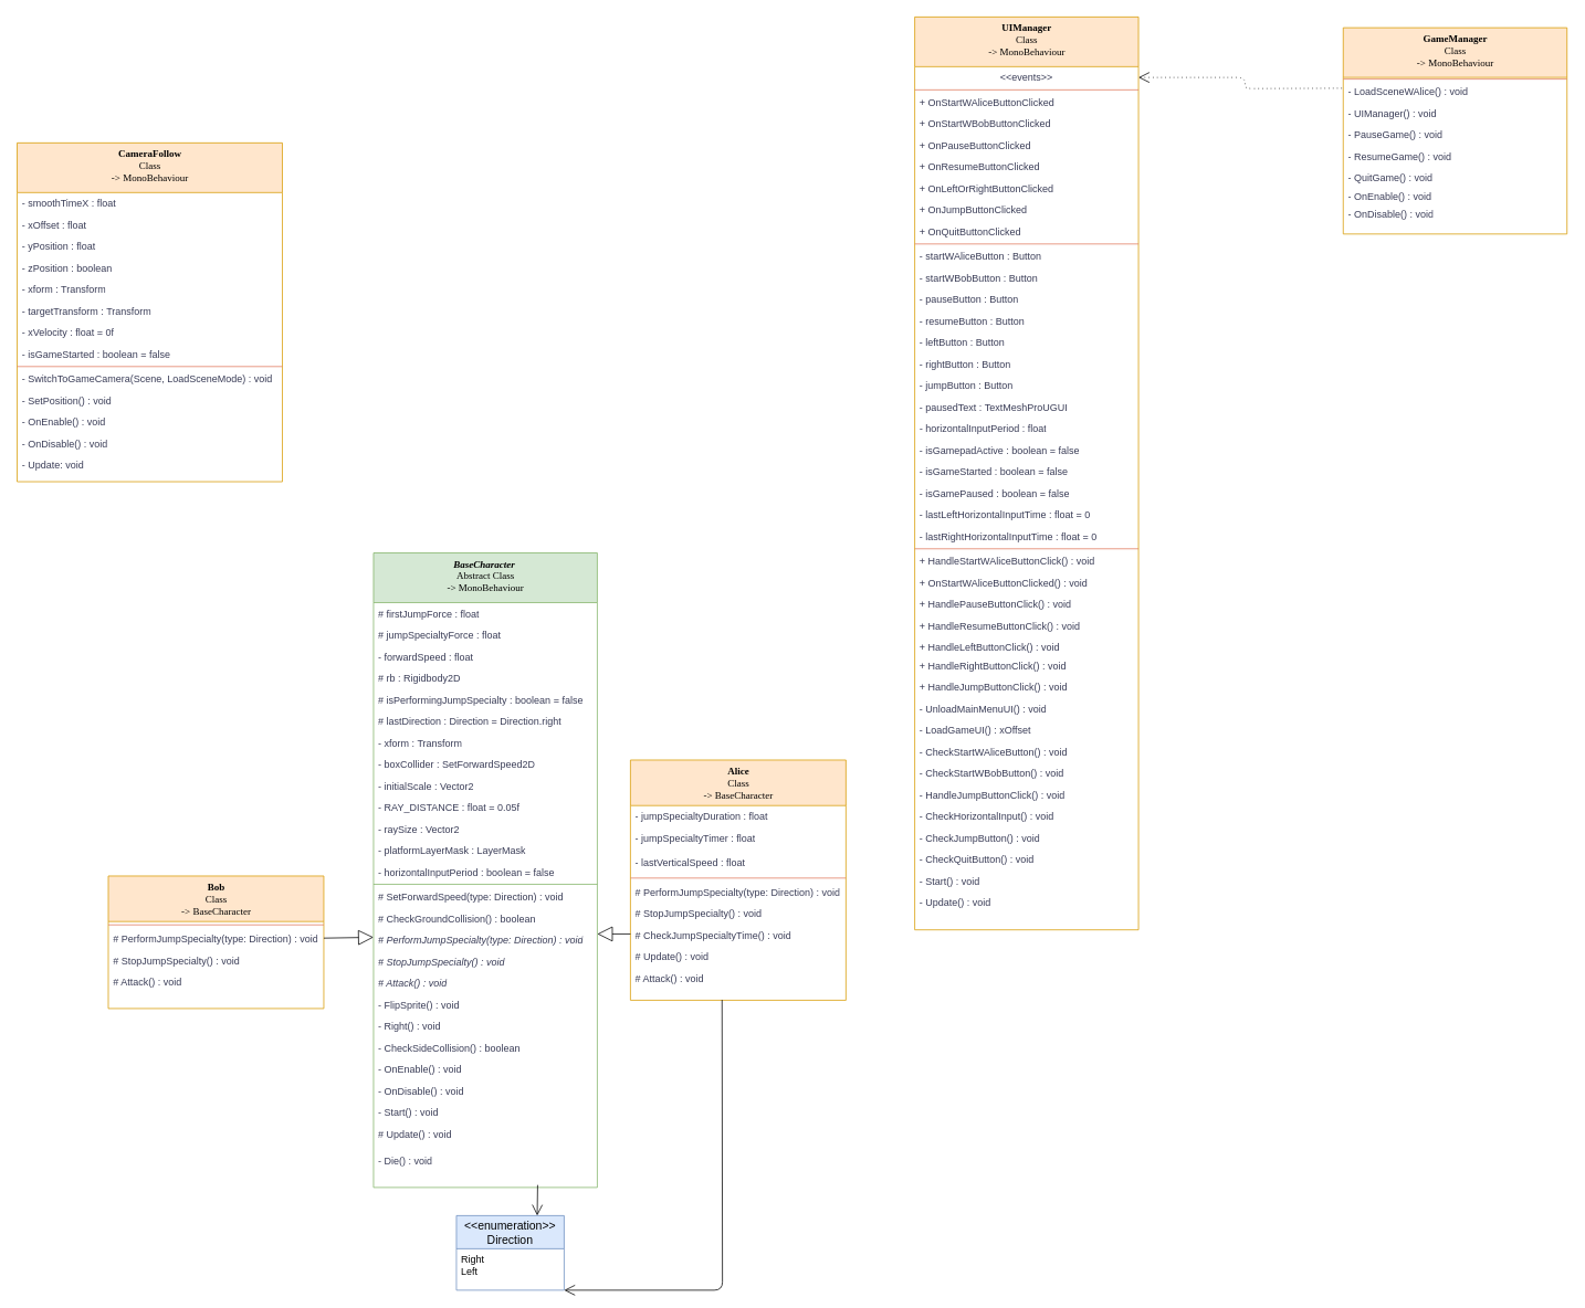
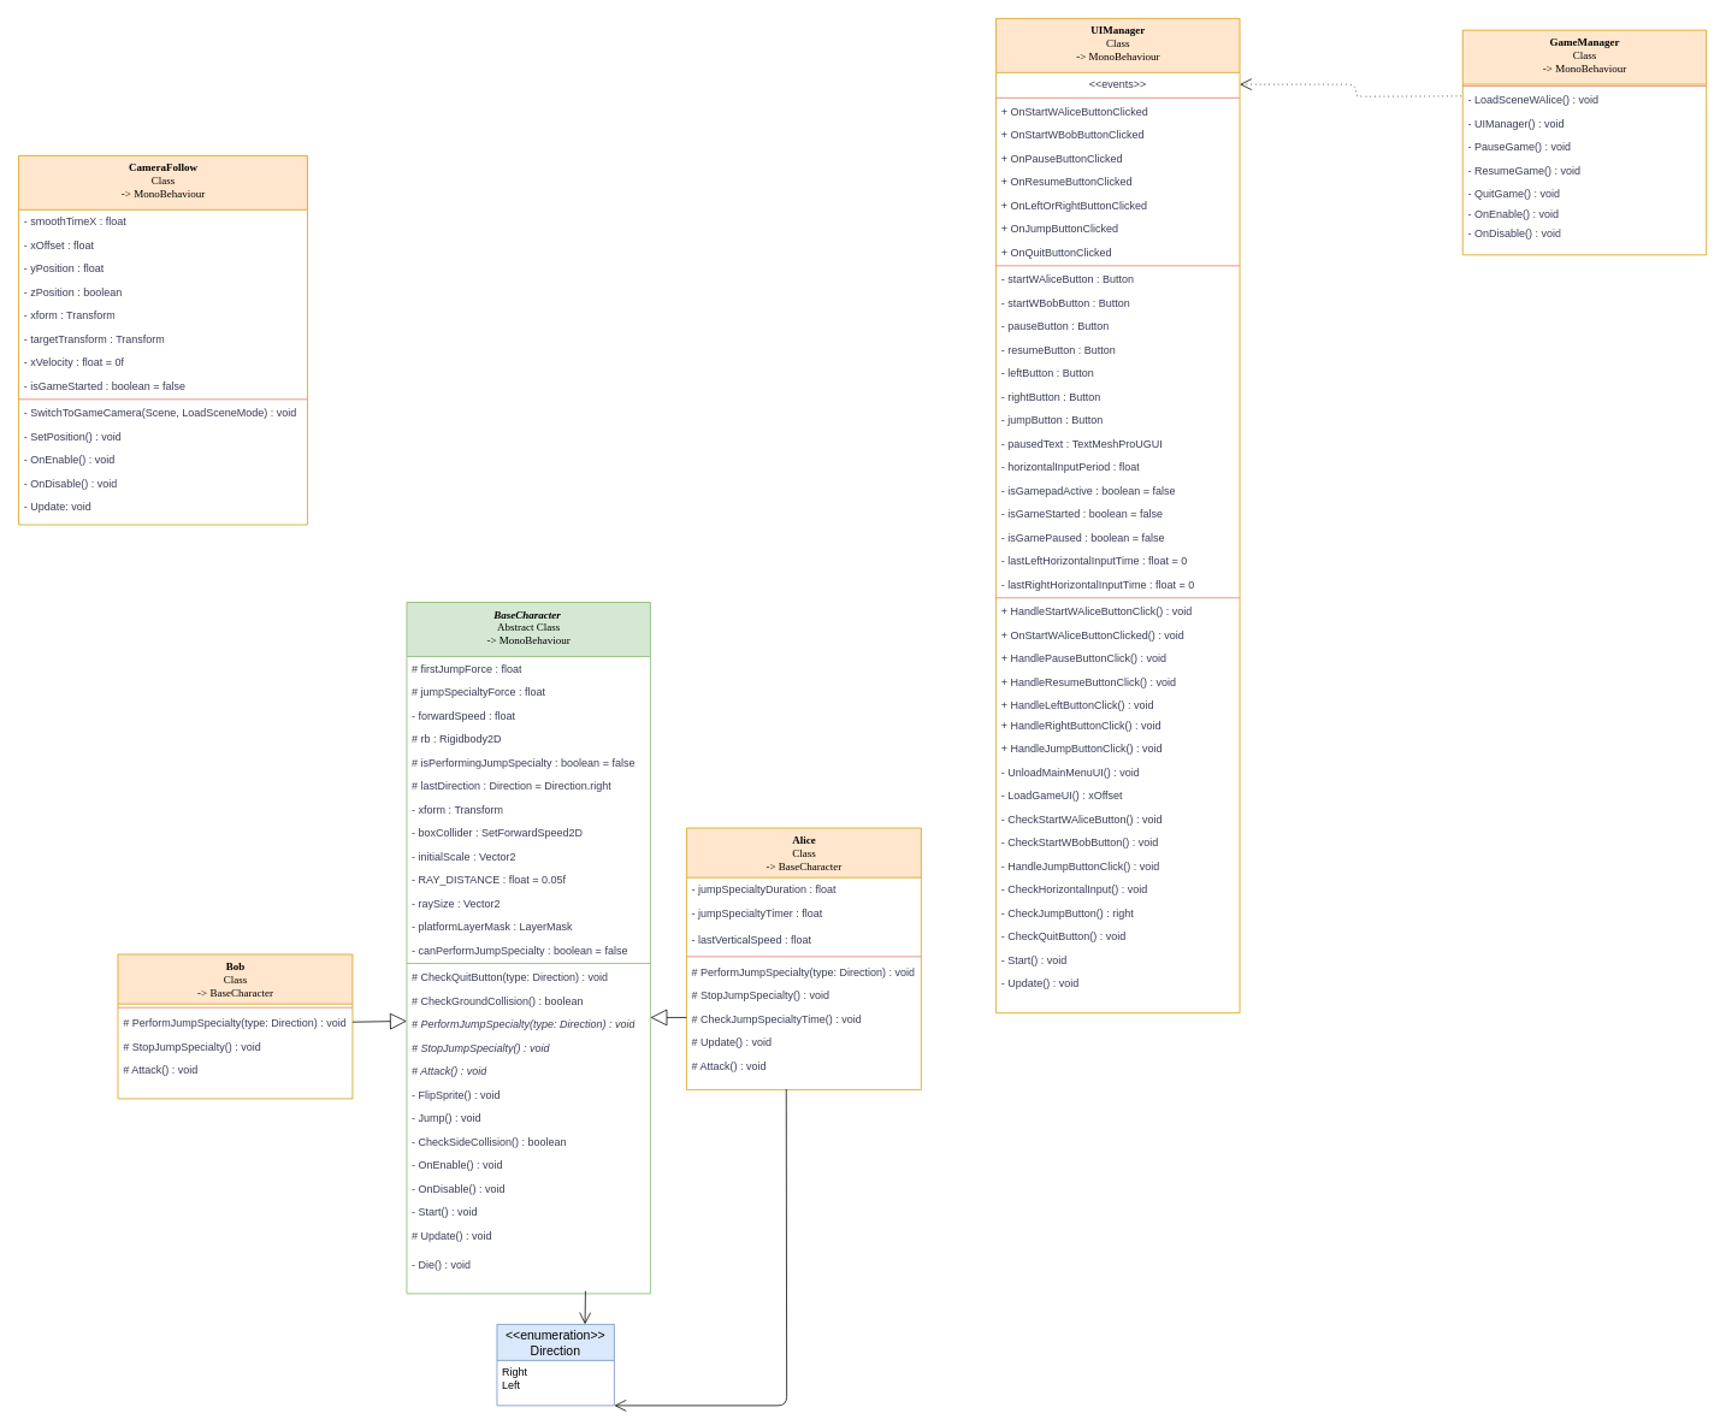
- <mxCell id="91" value="-&amp;nbsp;CheckJumpButton() : void" style="text;html=1;strokeColor=none;fillColor=none;align=left;verticalAlign=top;spacingLeft=4;spacingRight=4;whiteSpace=wrap;overflow=hidden;rotatable=0;points=[[0,0.5],[1,0.5]];portConstraint=eastwest;fontColor=#393C56;" parent="52" vertex="1"><mxGeometry y="978" width="270" height="26" as="geometry" /></mxCell>
+ <mxCell id="91" value="-&amp;nbsp;CheckJumpButton() : right" style="text;html=1;strokeColor=none;fillColor=none;align=left;verticalAlign=top;spacingLeft=4;spacingRight=4;whiteSpace=wrap;overflow=hidden;rotatable=0;points=[[0,0.5],[1,0.5]];portConstraint=eastwest;fontColor=#393C56;" parent="52" vertex="1"><mxGeometry y="978" width="270" height="26" as="geometry" /></mxCell>
- <mxCell id="15" value="- horizontalInputPeriod : boolean = false" style="text;html=1;strokeColor=none;fillColor=none;align=left;verticalAlign=top;spacingLeft=4;spacingRight=4;whiteSpace=wrap;overflow=hidden;rotatable=0;points=[[0,0.5],[1,0.5]];portConstraint=eastwest;fontColor=#393C56;" parent="2" vertex="1"><mxGeometry y="372" width="270" height="26" as="geometry" /></mxCell>
+ <mxCell id="15" value="- canPerformJumpSpecialty : boolean = false" style="text;html=1;strokeColor=none;fillColor=none;align=left;verticalAlign=top;spacingLeft=4;spacingRight=4;whiteSpace=wrap;overflow=hidden;rotatable=0;points=[[0,0.5],[1,0.5]];portConstraint=eastwest;fontColor=#393C56;" parent="2" vertex="1"><mxGeometry y="372" width="270" height="26" as="geometry" /></mxCell>
- <mxCell id="17" value="# SetForwardSpeed(type: Direction) : void" style="text;html=1;strokeColor=none;fillColor=none;align=left;verticalAlign=top;spacingLeft=4;spacingRight=4;whiteSpace=wrap;overflow=hidden;rotatable=0;points=[[0,0.5],[1,0.5]];portConstraint=eastwest;fontColor=#393C56;" parent="2" vertex="1"><mxGeometry y="402" width="270" height="26" as="geometry" /></mxCell>
+ <mxCell id="17" value="# CheckQuitButton(type: Direction) : void" style="text;html=1;strokeColor=none;fillColor=none;align=left;verticalAlign=top;spacingLeft=4;spacingRight=4;whiteSpace=wrap;overflow=hidden;rotatable=0;points=[[0,0.5],[1,0.5]];portConstraint=eastwest;fontColor=#393C56;" parent="2" vertex="1"><mxGeometry y="402" width="270" height="26" as="geometry" /></mxCell>
- <mxCell id="23" value="- Right() : void" style="text;html=1;strokeColor=none;fillColor=none;align=left;verticalAlign=top;spacingLeft=4;spacingRight=4;whiteSpace=wrap;overflow=hidden;rotatable=0;points=[[0,0.5],[1,0.5]];portConstraint=eastwest;fontColor=#393C56;" parent="2" vertex="1"><mxGeometry y="558" width="270" height="26" as="geometry" /></mxCell>
+ <mxCell id="23" value="- Jump() : void" style="text;html=1;strokeColor=none;fillColor=none;align=left;verticalAlign=top;spacingLeft=4;spacingRight=4;whiteSpace=wrap;overflow=hidden;rotatable=0;points=[[0,0.5],[1,0.5]];portConstraint=eastwest;fontColor=#393C56;" parent="2" vertex="1"><mxGeometry y="558" width="270" height="26" as="geometry" /></mxCell>
